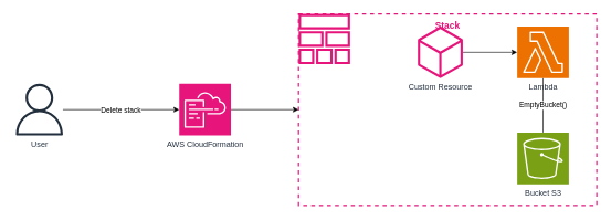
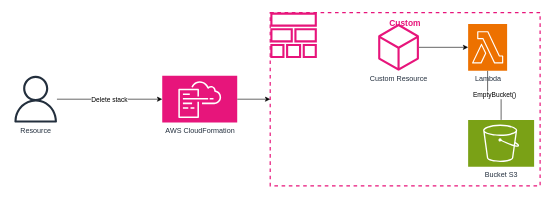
- <mxCell id="2" value="Stack" style="outlineConnect=0;gradientColor=none;html=1;whiteSpace=wrap;fontSize=14;fontStyle=1;strokeColor=#E7157B;fillColor=none;verticalAlign=top;align=center;fontColor=#E7157B;dashed=1;spacingTop=3;strokeWidth=2;" vertex="1" parent="1"><mxGeometry x="450" y="20" width="450" height="289" as="geometry" /></mxCell>
+ <mxCell id="2" value="Custom" style="outlineConnect=0;gradientColor=none;html=1;whiteSpace=wrap;fontSize=14;fontStyle=1;strokeColor=#E7157B;fillColor=none;verticalAlign=top;align=center;fontColor=#E7157B;dashed=1;spacingTop=3;strokeWidth=2;" vertex="1" parent="1"><mxGeometry x="450" y="20" width="450" height="289" as="geometry" /></mxCell>
- <mxCell id="9" value="Lambda" style="sketch=0;points=[[0,0,0],[0.25,0,0],[0.5,0,0],[0.75,0,0],[1,0,0],[0,1,0],[0.25,1,0],[0.5,1,0],[0.75,1,0],[1,1,0],[0,0.25,0],[0,0.5,0],[0,0.75,0],[1,0.25,0],[1,0.5,0],[1,0.75,0]];outlineConnect=0;fontColor=#232F3E;fillColor=#ED7100;strokeColor=#ffffff;dashed=0;verticalLabelPosition=bottom;verticalAlign=top;align=center;html=1;fontSize=12;fontStyle=0;aspect=fixed;shape=mxgraph.aws4.resourceIcon;resIcon=mxgraph.aws4.lambda;" vertex="1" parent="1"><mxGeometry x="780" y="39" width="78" height="78" as="geometry" /></mxCell>
+ <mxCell id="9" value="Lambda" style="sketch=0;points=[[0,0,0],[0.25,0,0],[0.5,0,0],[0.75,0,0],[1,0,0],[0,1,0],[0.25,1,0],[0.5,1,0],[0.75,1,0],[1,1,0],[0,0.25,0],[0,0.5,0],[0,0.75,0],[1,0.25,0],[1,0.5,0],[1,0.75,0]];outlineConnect=0;fontColor=#232F3E;fillColor=#ED7100;strokeColor=#ffffff;dashed=0;verticalLabelPosition=bottom;verticalAlign=top;align=center;html=1;fontSize=12;fontStyle=0;aspect=fixed;shape=mxgraph.aws4.resourceIcon;resIcon=mxgraph.aws4.lambda;" vertex="1" parent="1"><mxGeometry x="780" y="39" width="65" height="78" as="geometry" /></mxCell>
- <mxCell id="6" value="AWS CloudFormation" style="sketch=0;points=[[0,0,0],[0.25,0,0],[0.5,0,0],[0.75,0,0],[1,0,0],[0,1,0],[0.25,1,0],[0.5,1,0],[0.75,1,0],[1,1,0],[0,0.25,0],[0,0.5,0],[0,0.75,0],[1,0.25,0],[1,0.5,0],[1,0.75,0]];points=[[0,0,0],[0.25,0,0],[0.5,0,0],[0.75,0,0],[1,0,0],[0,1,0],[0.25,1,0],[0.5,1,0],[0.75,1,0],[1,1,0],[0,0.25,0],[0,0.5,0],[0,0.75,0],[1,0.25,0],[1,0.5,0],[1,0.75,0]];outlineConnect=0;fontColor=#232F3E;fillColor=#E7157B;strokeColor=#ffffff;dashed=0;verticalLabelPosition=bottom;verticalAlign=top;align=center;html=1;fontSize=12;fontStyle=0;aspect=fixed;shape=mxgraph.aws4.resourceIcon;resIcon=mxgraph.aws4.cloudformation;" vertex="1" parent="1"><mxGeometry x="270" y="125.5" width="78" height="78" as="geometry" /></mxCell>
+ <mxCell id="6" value="AWS CloudFormation" style="sketch=0;points=[[0,0,0],[0.25,0,0],[0.5,0,0],[0.75,0,0],[1,0,0],[0,1,0],[0.25,1,0],[0.5,1,0],[0.75,1,0],[1,1,0],[0,0.25,0],[0,0.5,0],[0,0.75,0],[1,0.25,0],[1,0.5,0],[1,0.75,0]];points=[[0,0,0],[0.25,0,0],[0.5,0,0],[0.75,0,0],[1,0,0],[0,1,0],[0.25,1,0],[0.5,1,0],[0.75,1,0],[1,1,0],[0,0.25,0],[0,0.5,0],[0,0.75,0],[1,0.25,0],[1,0.5,0],[1,0.75,0]];outlineConnect=0;fontColor=#232F3E;fillColor=#E7157B;strokeColor=#ffffff;dashed=0;verticalLabelPosition=bottom;verticalAlign=top;align=center;html=1;fontSize=12;fontStyle=0;aspect=fixed;shape=mxgraph.aws4.resourceIcon;resIcon=mxgraph.aws4.cloudformation;" vertex="1" parent="1"><mxGeometry x="270" y="125.5" width="125" height="78" as="geometry" /></mxCell>
- <mxCell id="4" value="User" style="sketch=0;outlineConnect=0;fontColor=#232F3E;gradientColor=none;fillColor=#232F3D;strokeColor=none;dashed=0;verticalLabelPosition=bottom;verticalAlign=top;align=center;html=1;fontSize=12;fontStyle=0;aspect=fixed;pointerEvents=1;shape=mxgraph.aws4.user;" vertex="1" parent="1"><mxGeometry x="20" y="125.5" width="78" height="78" as="geometry" /></mxCell>
+ <mxCell id="4" value="Resource" style="sketch=0;outlineConnect=0;fontColor=#232F3E;gradientColor=none;fillColor=#232F3D;strokeColor=none;dashed=0;verticalLabelPosition=bottom;verticalAlign=top;align=center;html=1;fontSize=12;fontStyle=0;aspect=fixed;pointerEvents=1;shape=mxgraph.aws4.user;" vertex="1" parent="1"><mxGeometry x="20" y="125.5" width="78" height="78" as="geometry" /></mxCell>
- <mxCell id="10" value="Bucket S3" style="sketch=0;points=[[0,0,0],[0.25,0,0],[0.5,0,0],[0.75,0,0],[1,0,0],[0,1,0],[0.25,1,0],[0.5,1,0],[0.75,1,0],[1,1,0],[0,0.25,0],[0,0.5,0],[0,0.75,0],[1,0.25,0],[1,0.5,0],[1,0.75,0]];outlineConnect=0;fontColor=#232F3E;fillColor=#7AA116;strokeColor=#ffffff;dashed=0;verticalLabelPosition=bottom;verticalAlign=top;align=center;html=1;fontSize=12;fontStyle=0;aspect=fixed;shape=mxgraph.aws4.resourceIcon;resIcon=mxgraph.aws4.s3;" vertex="1" parent="1"><mxGeometry x="780" y="199" width="78" height="78" as="geometry" /></mxCell>
+ <mxCell id="10" value="Bucket S3" style="sketch=0;points=[[0,0,0],[0.25,0,0],[0.5,0,0],[0.75,0,0],[1,0,0],[0,1,0],[0.25,1,0],[0.5,1,0],[0.75,1,0],[1,1,0],[0,0.25,0],[0,0.5,0],[0,0.75,0],[1,0.25,0],[1,0.5,0],[1,0.75,0]];outlineConnect=0;fontColor=#232F3E;fillColor=#7AA116;strokeColor=#ffffff;dashed=0;verticalLabelPosition=bottom;verticalAlign=top;align=center;html=1;fontSize=12;fontStyle=0;aspect=fixed;shape=mxgraph.aws4.resourceIcon;resIcon=mxgraph.aws4.s3;" vertex="1" parent="1"><mxGeometry x="780" y="199" width="110" height="78" as="geometry" /></mxCell>
